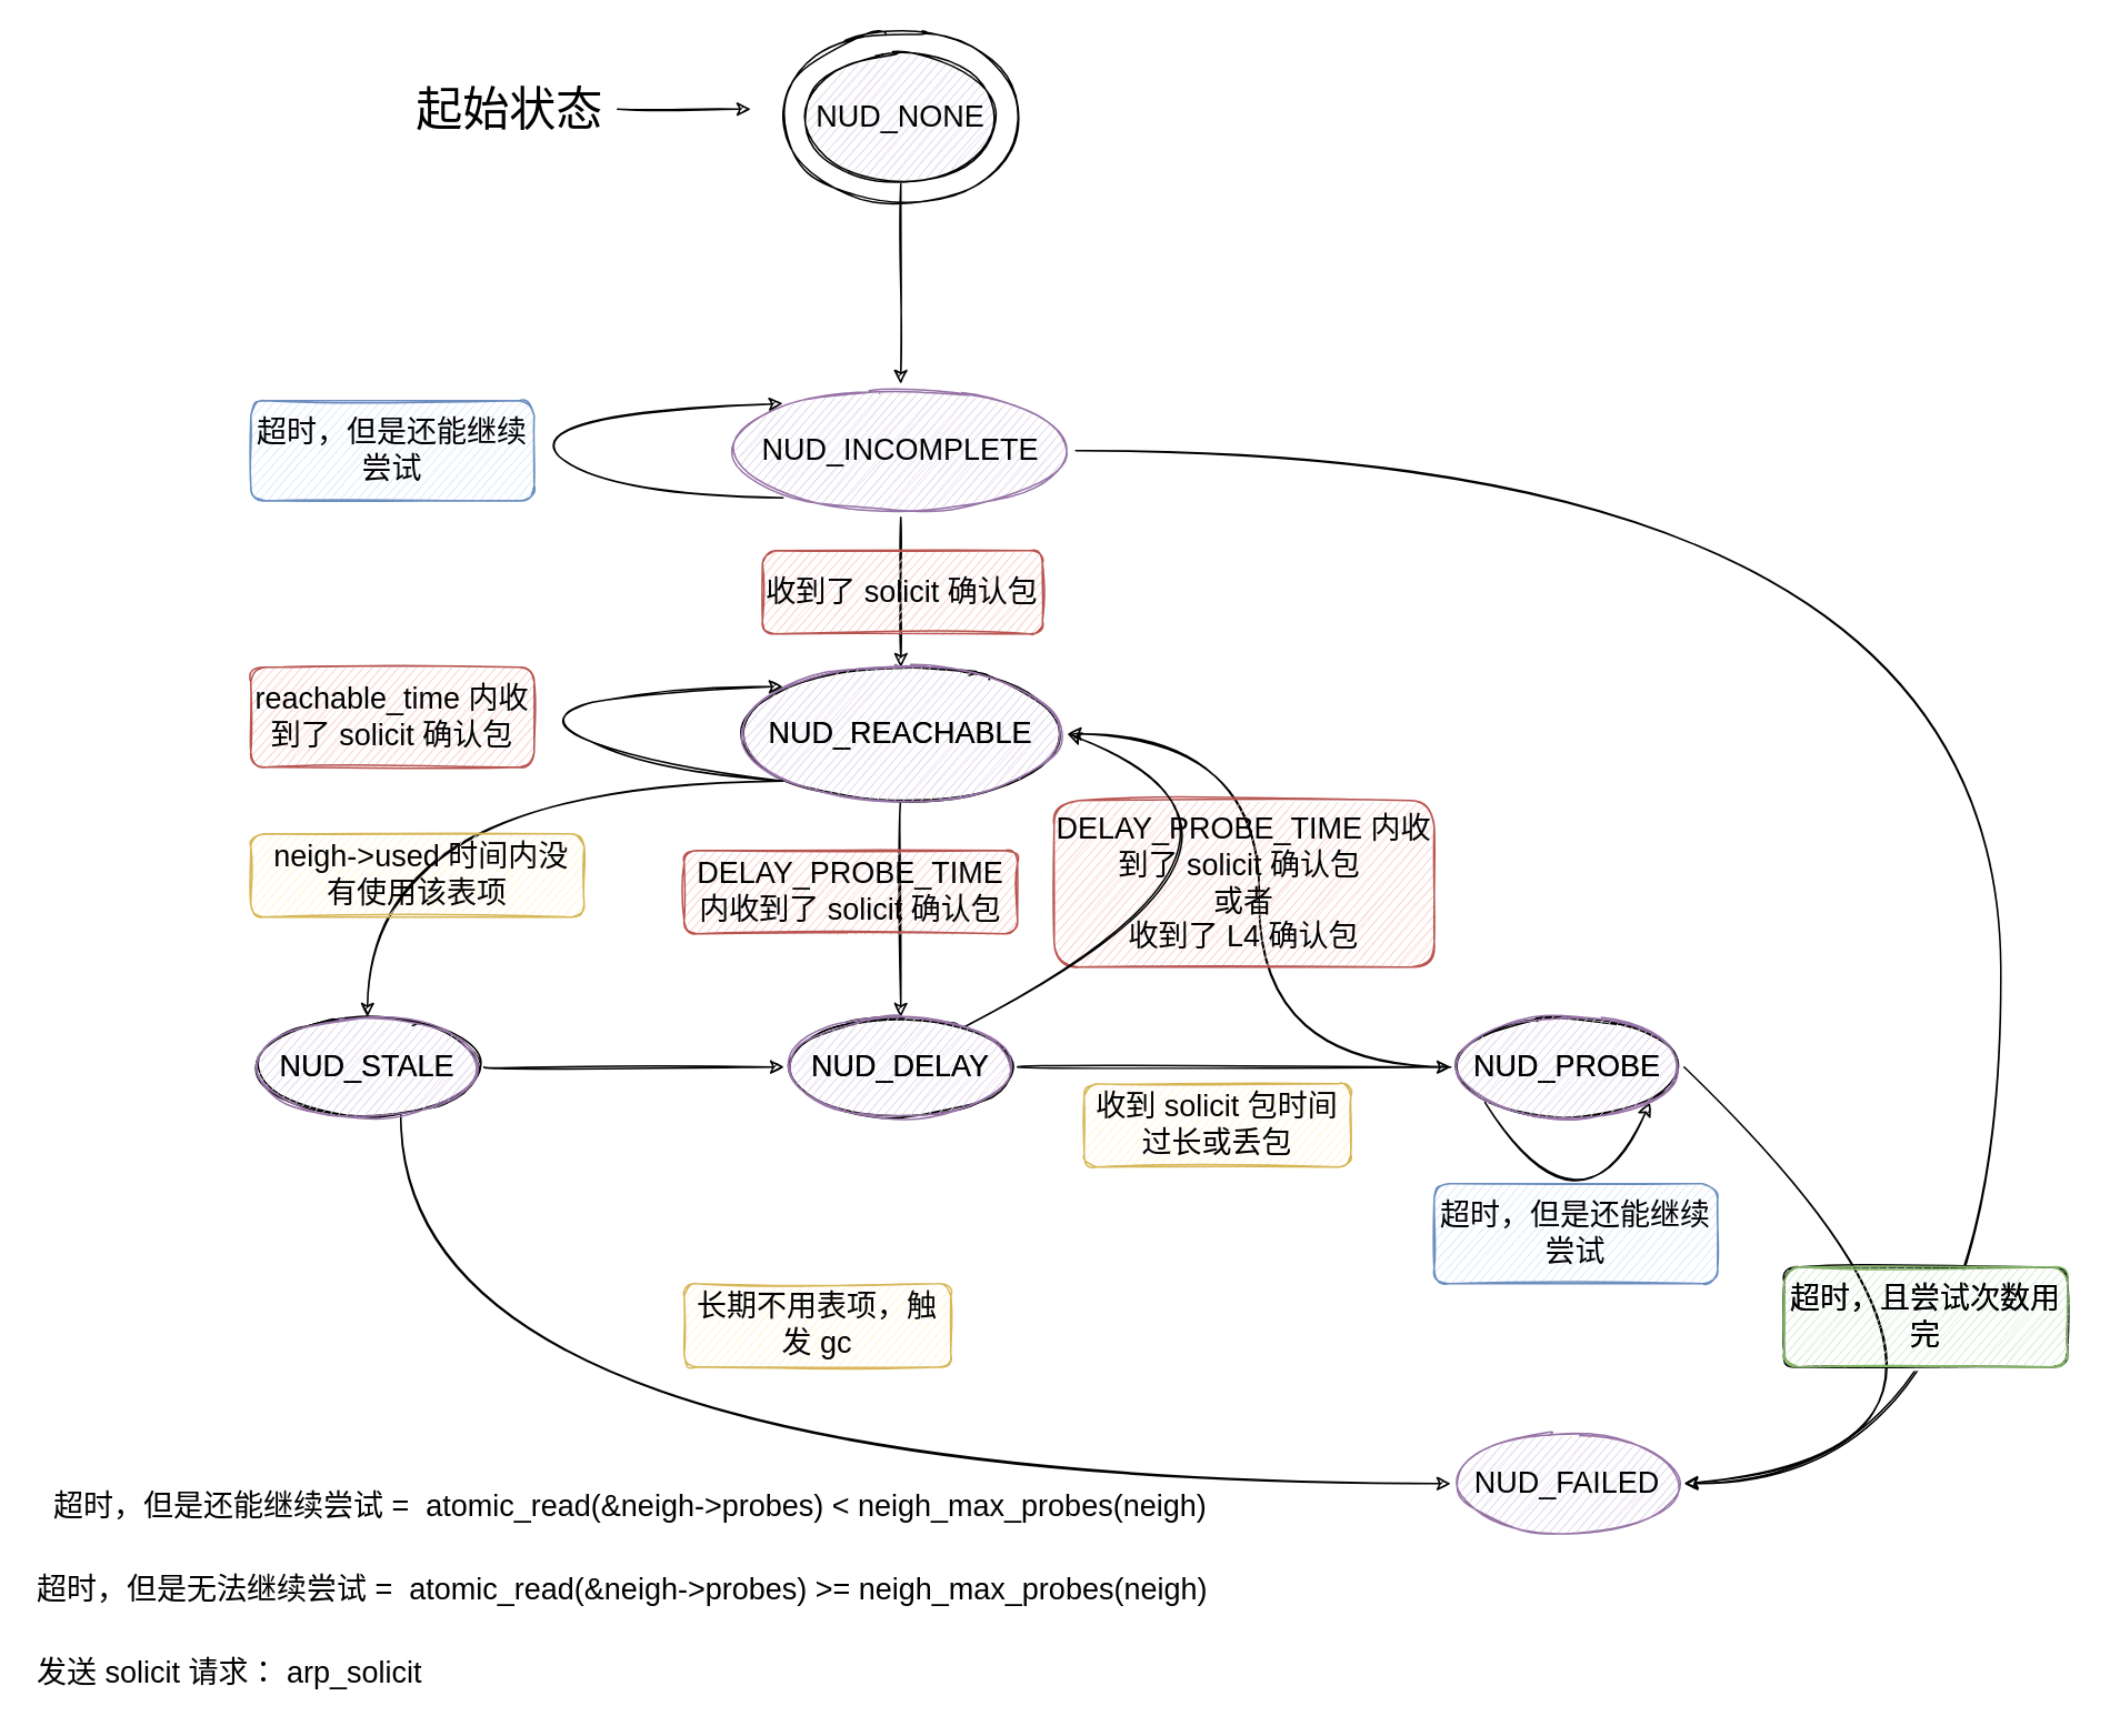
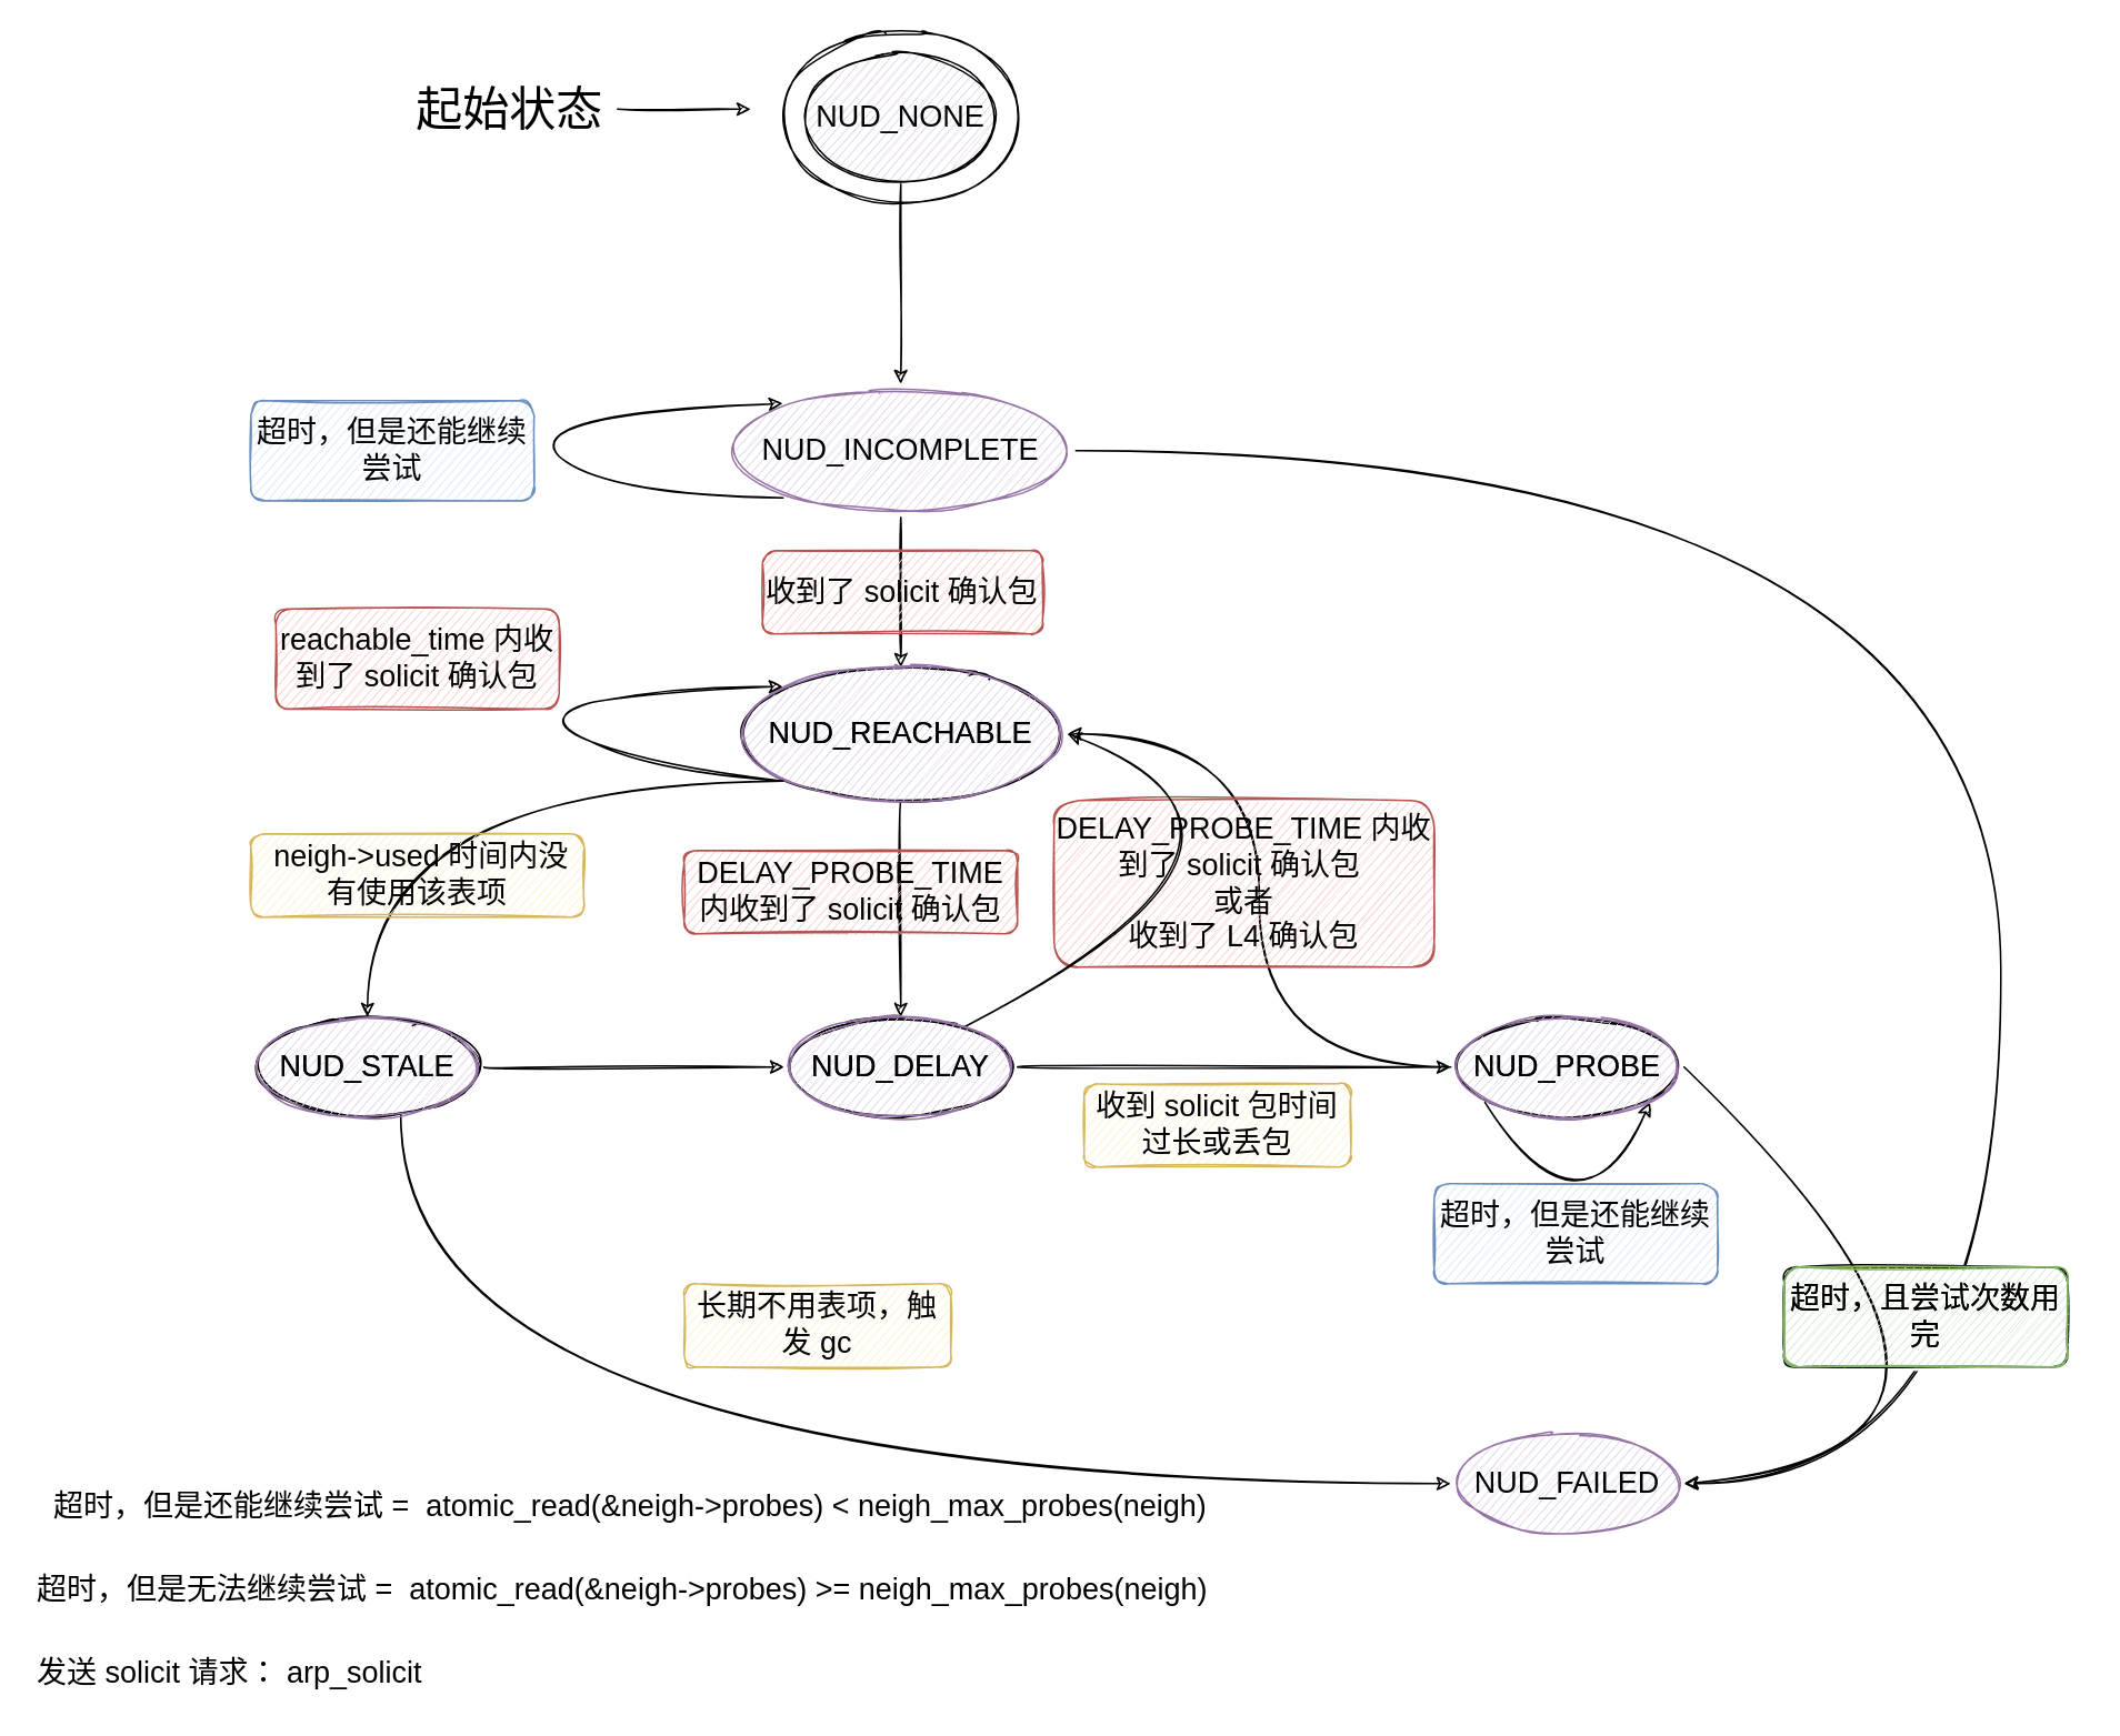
- <mxCell id="39" value="reachable_time 内收到了 solicit 确认包" style="rounded=1;whiteSpace=wrap;html=1;sketch=1;fontSize=18;fillColor=#f8cecc;strokeColor=#b85450;" vertex="1" parent="1"><mxGeometry x="150" y="400" width="170" height="60" as="geometry" /></mxCell>
+ <mxCell id="39" value="reachable_time 内收到了 solicit 确认包" style="rounded=1;whiteSpace=wrap;html=1;sketch=1;fontSize=18;fillColor=#f8cecc;strokeColor=#b85450;" vertex="1" parent="1"><mxGeometry x="165" y="365" width="170" height="60" as="geometry" /></mxCell>
